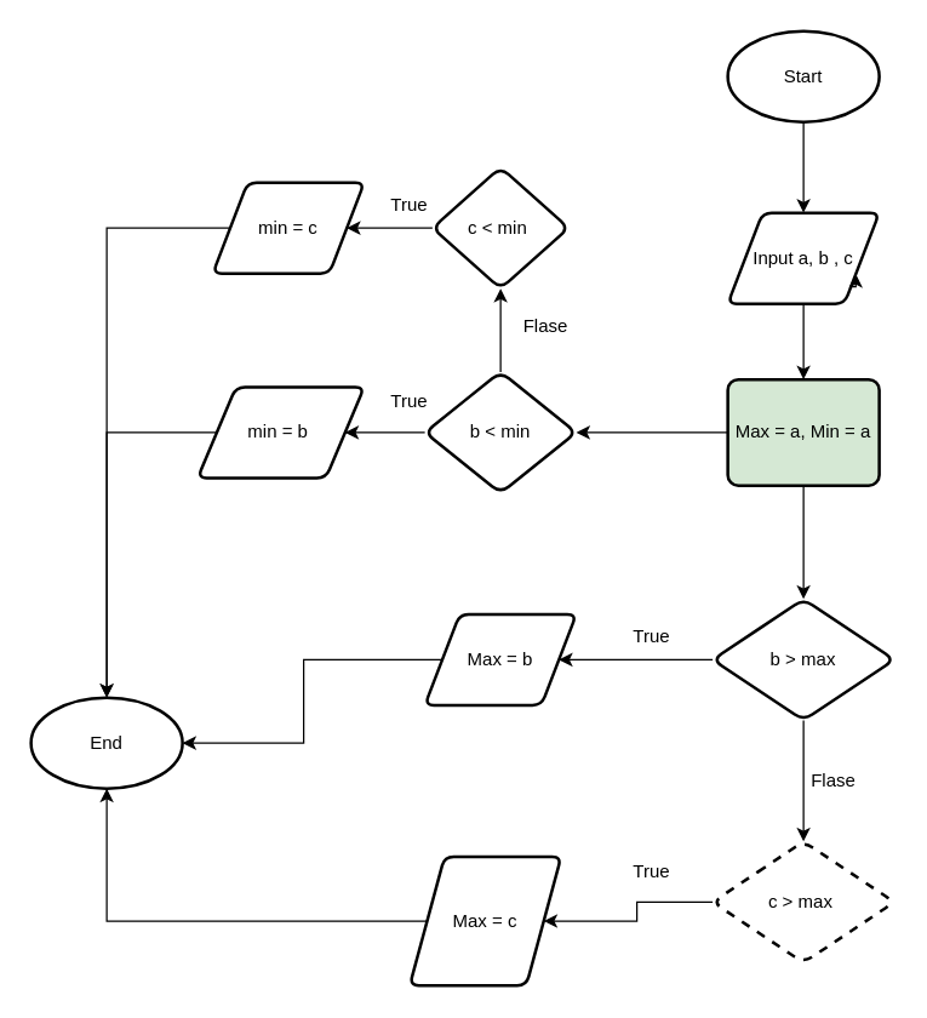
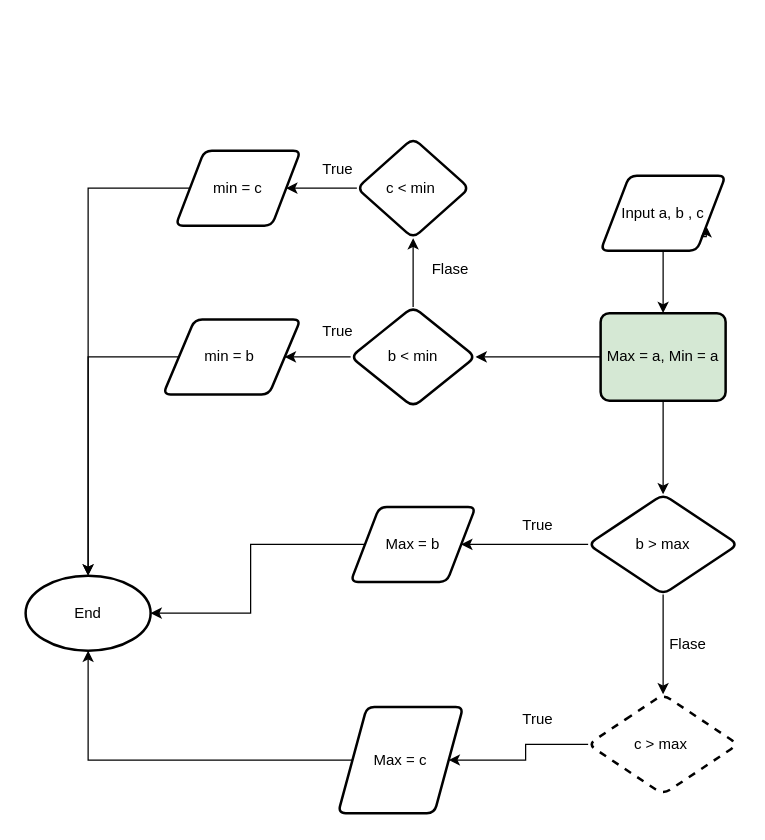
- <mxCell id="8" value="Start" style="strokeWidth=2;html=1;shape=mxgraph.flowchart.start_1;whiteSpace=wrap;" vertex="1" parent="1"><mxGeometry x="480" y="20" width="100" height="60" as="geometry" /></mxCell>
- <mxCell id="7" value="" style="edgeStyle=orthogonalEdgeStyle;rounded=0;orthogonalLoop=1;jettySize=auto;html=1;" edge="1" parent="1" source="8" target="3"><mxGeometry relative="1" as="geometry" /></mxCell>
